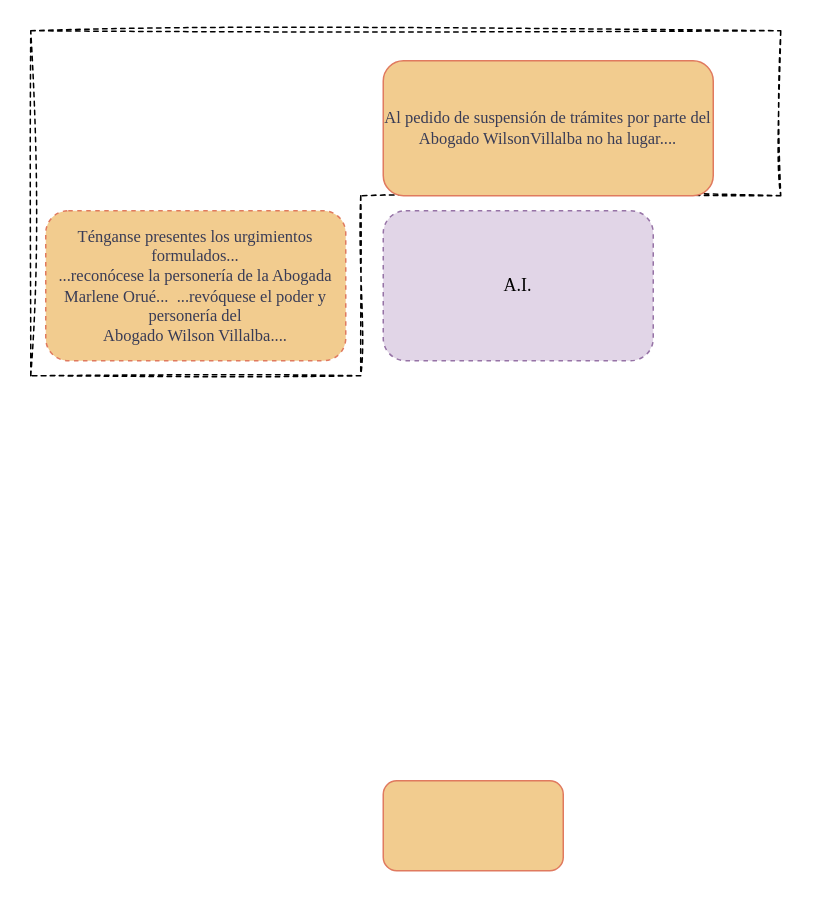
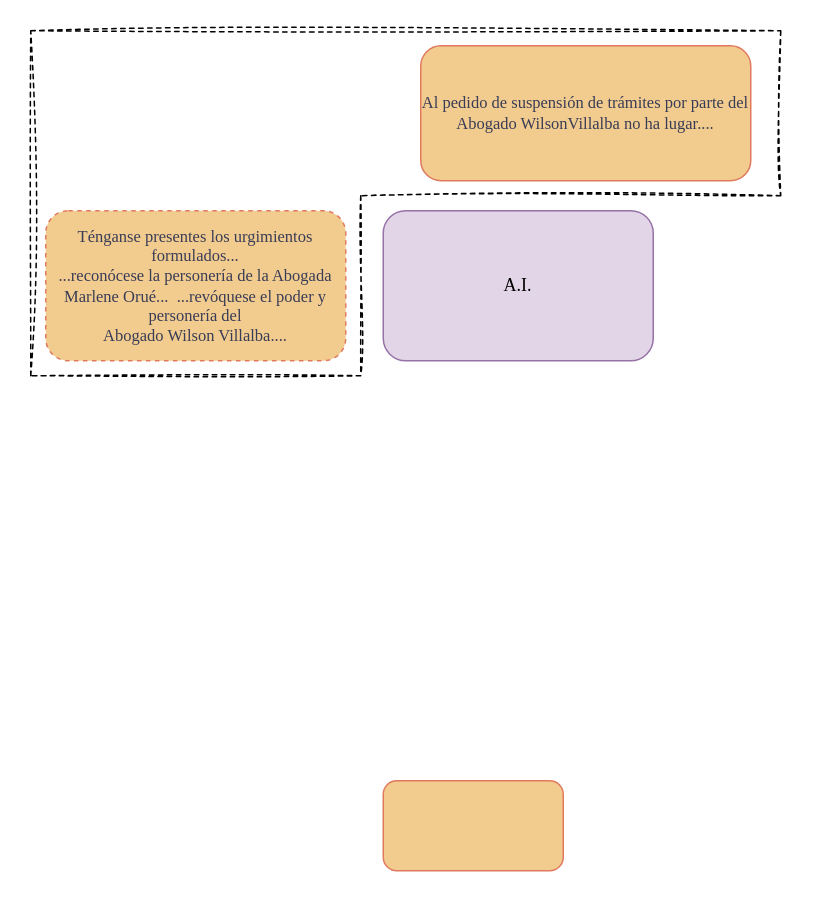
- <mxCell id="4" value="Al pedido de suspensión de trámites por parte del Abogado WilsonVillalba no ha lugar.... " style="rounded=1;whiteSpace=wrap;html=1;strokeColor=#E07A5F;fontColor=#393C56;fillColor=#F2CC8F;fontFamily=CMU Serif;fontSource=%20%3Clink%20rel%3D%22stylesheet%22%20media%3D%22screen%22%20href%3D%22https%3A%2F%2Ffontlibrary.org%2F%2Fface%2Fcmu-serif%22%20type%3D%22text%2Fcss%22%2F%3E%20;fontSize=11;" vertex="1" parent="1"><mxGeometry x="255" y="40" width="220" height="90" as="geometry" /></mxCell>
+ <mxCell id="4" value="Al pedido de suspensión de trámites por parte del Abogado WilsonVillalba no ha lugar.... " style="rounded=1;whiteSpace=wrap;html=1;strokeColor=#E07A5F;fontColor=#393C56;fillColor=#F2CC8F;fontFamily=CMU Serif;fontSource=%20%3Clink%20rel%3D%22stylesheet%22%20media%3D%22screen%22%20href%3D%22https%3A%2F%2Ffontlibrary.org%2F%2Fface%2Fcmu-serif%22%20type%3D%22text%2Fcss%22%2F%3E%20;fontSize=11;" vertex="1" parent="1"><mxGeometry x="280" y="30" width="220" height="90" as="geometry" /></mxCell>
- <mxCell id="6" value="A.I." style="rounded=1;whiteSpace=wrap;html=1;strokeColor=#9673a6;fillColor=#e1d5e7;fontFamily=CMU Serif;fontSource=%20%3Clink%20rel%3D%22stylesheet%22%20media%3D%22screen%22%20href%3D%22https%3A%2F%2Ffontlibrary.org%2F%2Fface%2Fcmu-serif%22%20type%3D%22text%2Fcss%22%2F%3E%20;dashed=1;" vertex="1" parent="1"><mxGeometry x="255" y="140" width="180" height="100" as="geometry" /></mxCell>
+ <mxCell id="6" value="A.I." style="rounded=1;whiteSpace=wrap;html=1;strokeColor=#9673a6;fillColor=#e1d5e7;fontFamily=CMU Serif;fontSource=%20%3Clink%20rel%3D%22stylesheet%22%20media%3D%22screen%22%20href%3D%22https%3A%2F%2Ffontlibrary.org%2F%2Fface%2Fcmu-serif%22%20type%3D%22text%2Fcss%22%2F%3E%20;" vertex="1" parent="1"><mxGeometry x="255" y="140" width="180" height="100" as="geometry" /></mxCell>
